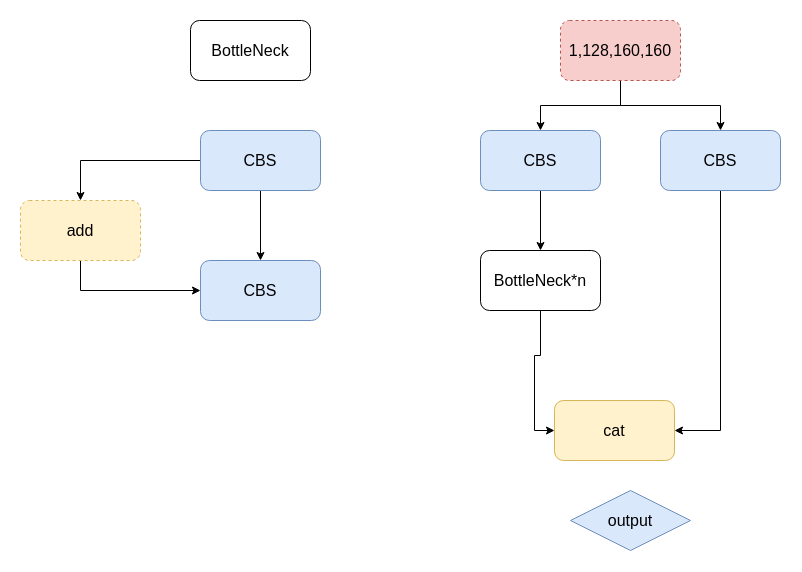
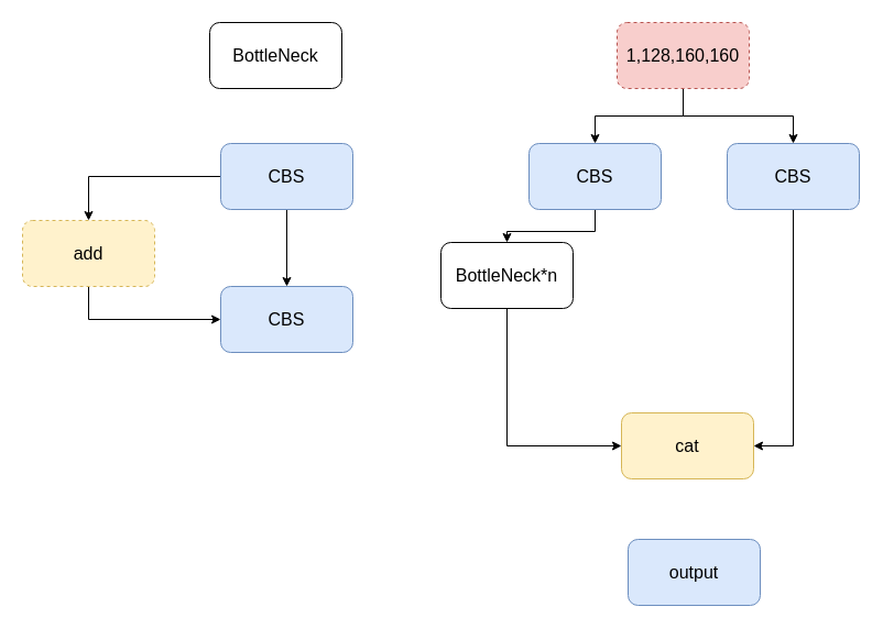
- <mxCell id="17" value="&lt;font style=&quot;font-size: 16px;&quot;&gt;BottleNeck*n&lt;/font&gt;" style="rounded=1;whiteSpace=wrap;html=1;" vertex="1" parent="1"><mxGeometry x="480" y="250" width="120" height="60" as="geometry" /></mxCell>
+ <mxCell id="17" value="&lt;font style=&quot;font-size: 16px;&quot;&gt;BottleNeck*n&lt;/font&gt;" style="rounded=1;whiteSpace=wrap;html=1;" vertex="1" parent="1"><mxGeometry x="400" y="220" width="120" height="60" as="geometry" /></mxCell>
- <mxCell id="8" value="&lt;font style=&quot;font-size: 16px;&quot;&gt;cat&lt;/font&gt;" style="rounded=1;whiteSpace=wrap;html=1;fillColor=#fff2cc;strokeColor=#d6b656;" vertex="1" parent="1"><mxGeometry x="554" y="400" width="120" height="60" as="geometry" /></mxCell>
+ <mxCell id="8" value="&lt;font style=&quot;font-size: 16px;&quot;&gt;cat&lt;/font&gt;" style="rounded=1;whiteSpace=wrap;html=1;fillColor=#fff2cc;strokeColor=#d6b656;" vertex="1" parent="1"><mxGeometry x="564" y="375" width="120" height="60" as="geometry" /></mxCell>
- <mxCell id="4" value="&lt;span style=&quot;font-size: 16px;&quot;&gt;output&lt;/span&gt;" style="rhombus;whiteSpace=wrap;html=1;fillColor=#dae8fc;strokeColor=#6c8ebf;" vertex="1" parent="1"><mxGeometry x="570" y="490" width="120" height="60" as="geometry" /></mxCell>
+ <mxCell id="4" value="&lt;span style=&quot;font-size: 16px;&quot;&gt;output&lt;/span&gt;" style="rounded=1;whiteSpace=wrap;html=1;fillColor=#dae8fc;strokeColor=#6c8ebf;" vertex="1" parent="1"><mxGeometry x="570" y="490" width="120" height="60" as="geometry" /></mxCell>
